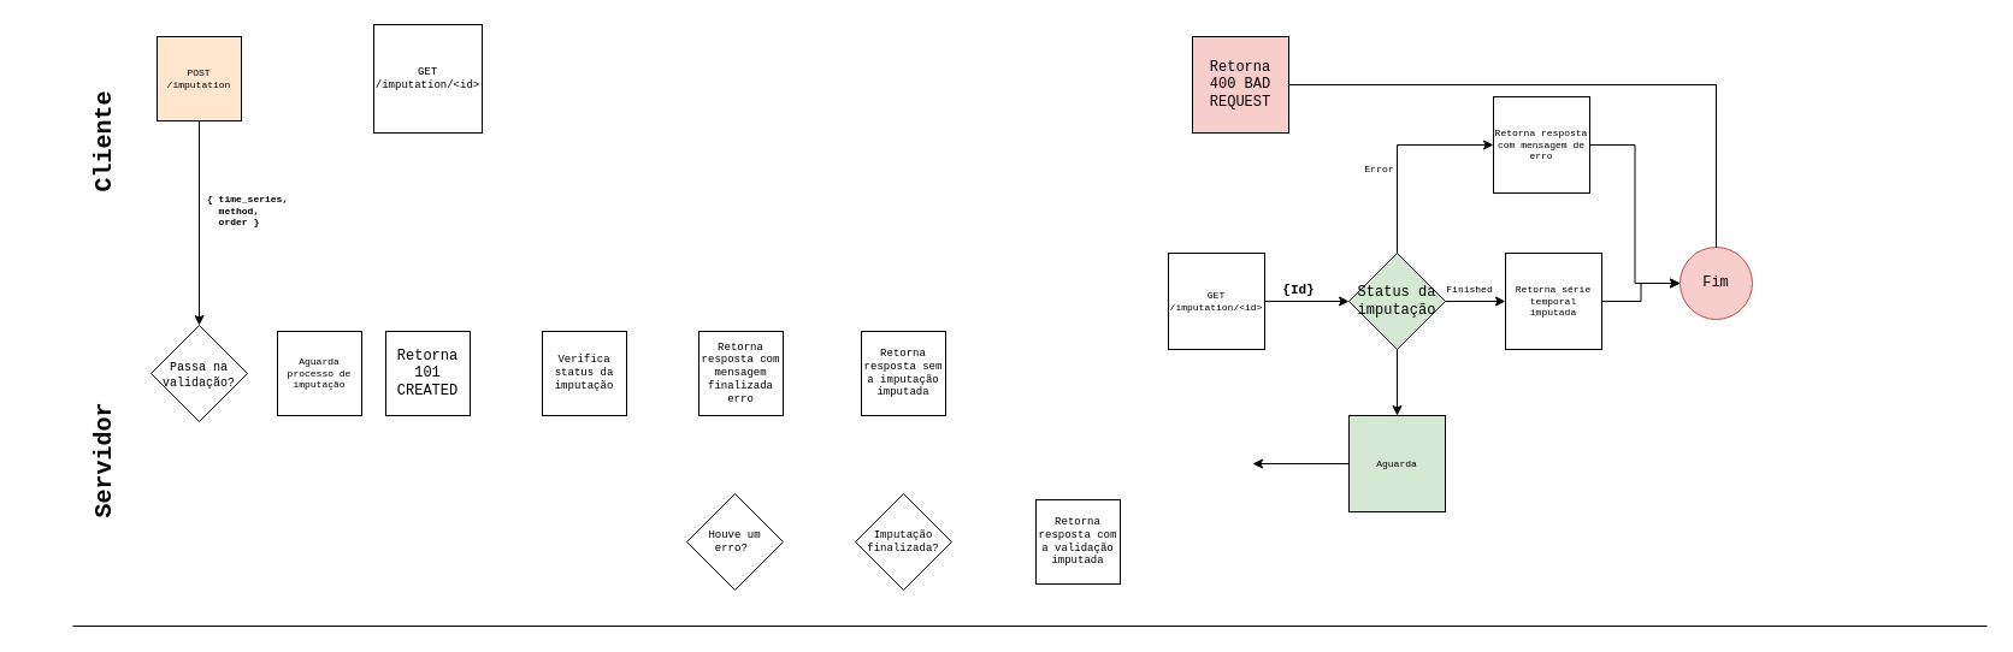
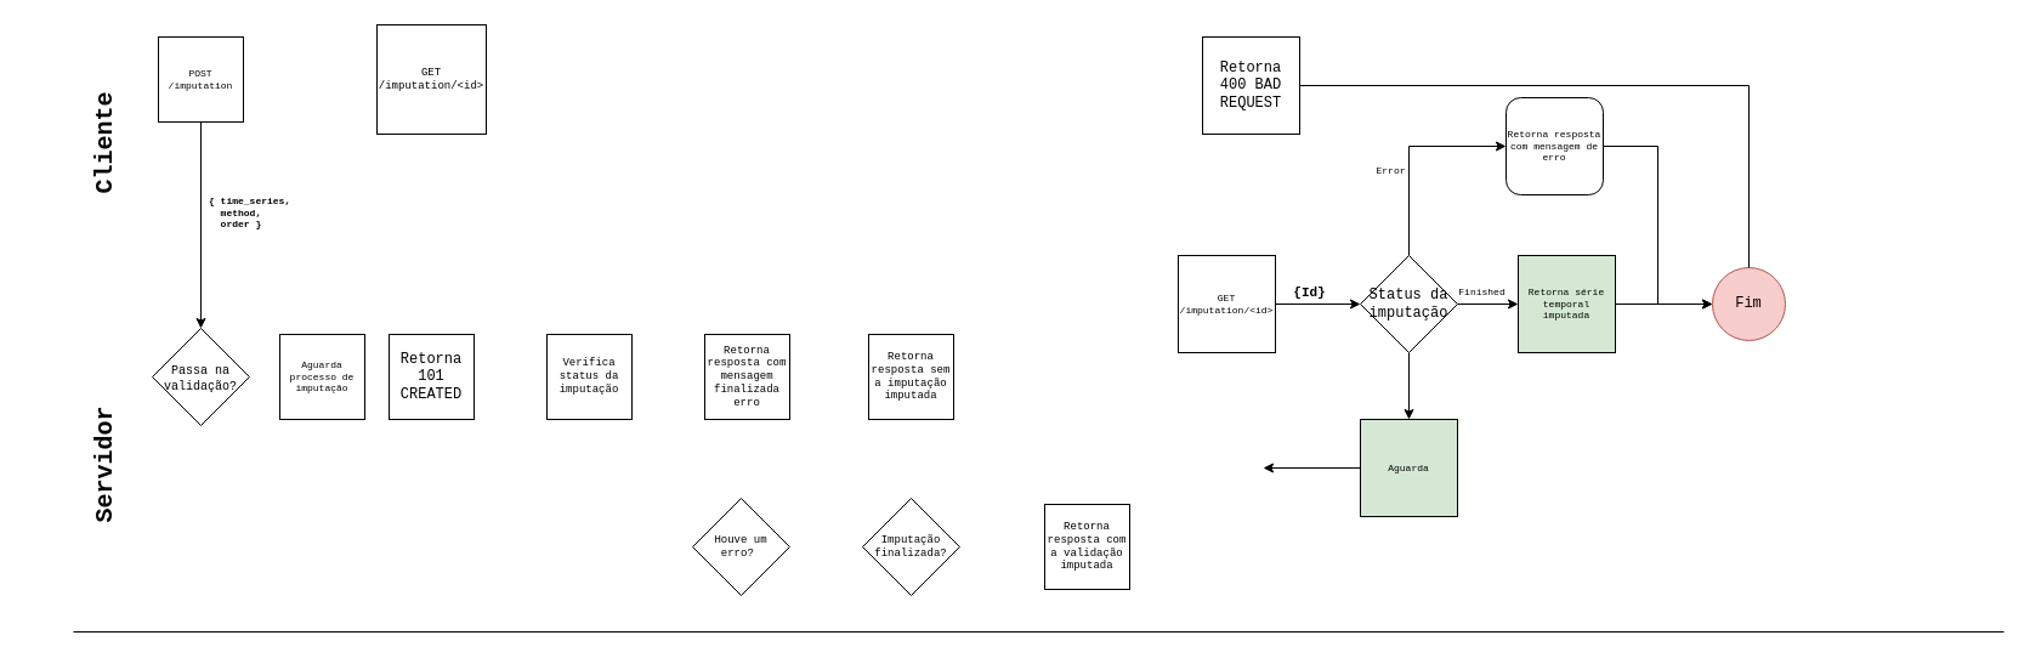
- <mxCell id="14" value="POST /imputation" style="whiteSpace=wrap;html=1;aspect=fixed;labelBackgroundColor=none;fontFamily=Courier New;fontSize=8;fillColor=#ffe6cc;" vertex="1" parent="1"><mxGeometry x="130" y="30" width="70" height="70" as="geometry" /></mxCell>
+ <mxCell id="14" value="POST /imputation" style="whiteSpace=wrap;html=1;aspect=fixed;labelBackgroundColor=none;fontFamily=Courier New;fontSize=8;" vertex="1" parent="1"><mxGeometry x="130" y="30" width="70" height="70" as="geometry" /></mxCell>
- <mxCell id="4" value="Retorna&lt;br&gt;400 BAD REQUEST" style="whiteSpace=wrap;html=1;aspect=fixed;labelBackgroundColor=none;fontFamily=Courier New;fillColor=#f8cecc;" vertex="1" parent="1"><mxGeometry x="990" y="30" width="80" height="80" as="geometry" /></mxCell>
+ <mxCell id="4" value="Retorna&lt;br&gt;400 BAD REQUEST" style="whiteSpace=wrap;html=1;aspect=fixed;labelBackgroundColor=none;fontFamily=Courier New;" vertex="1" parent="1"><mxGeometry x="990" y="30" width="80" height="80" as="geometry" /></mxCell>
- <mxCell id="17" value="Retorna resposta com mensagem de erro" style="whiteSpace=wrap;html=1;aspect=fixed;labelBackgroundColor=none;fontFamily=Courier New;fontSize=8;" vertex="1" parent="1"><mxGeometry x="1240" y="80" width="80" height="80" as="geometry" /></mxCell>
+ <mxCell id="17" value="Retorna resposta com mensagem de erro" style="whiteSpace=wrap;html=1;aspect=fixed;labelBackgroundColor=none;fontFamily=Courier New;fontSize=8;rounded=1;" vertex="1" parent="1"><mxGeometry x="1240" y="80" width="80" height="80" as="geometry" /></mxCell>
- <mxCell id="2" value="Fim" style="ellipse;whiteSpace=wrap;html=1;aspect=fixed;fillColor=#f8cecc;strokeColor=#b85450;fontFamily=Courier New;" vertex="1" parent="1"><mxGeometry x="1395" y="205" width="60" height="60" as="geometry" /></mxCell>
+ <mxCell id="2" value="Fim" style="ellipse;whiteSpace=wrap;html=1;aspect=fixed;fillColor=#f8cecc;strokeColor=#b85450;fontFamily=Courier New;" vertex="1" parent="1"><mxGeometry x="1410" y="220" width="60" height="60" as="geometry" /></mxCell>
- <mxCell id="12" value="Status da imputação" style="rhombus;whiteSpace=wrap;html=1;labelBackgroundColor=none;fontFamily=Courier New;fillColor=#d5e8d4;" vertex="1" parent="1"><mxGeometry x="1120" y="210" width="80" height="80" as="geometry" /></mxCell>
+ <mxCell id="12" value="Status da imputação" style="rhombus;whiteSpace=wrap;html=1;labelBackgroundColor=none;fontFamily=Courier New;" vertex="1" parent="1"><mxGeometry x="1120" y="210" width="80" height="80" as="geometry" /></mxCell>
- <mxCell id="19" value="Retorna série temporal imputada" style="whiteSpace=wrap;html=1;aspect=fixed;labelBackgroundColor=none;fontFamily=Courier New;fontSize=8;" vertex="1" parent="1"><mxGeometry x="1250" y="210" width="80" height="80" as="geometry" /></mxCell>
+ <mxCell id="19" value="Retorna série temporal imputada" style="whiteSpace=wrap;html=1;aspect=fixed;labelBackgroundColor=none;fontFamily=Courier New;fontSize=8;fillColor=#d5e8d4;" vertex="1" parent="1"><mxGeometry x="1250" y="210" width="80" height="80" as="geometry" /></mxCell>
